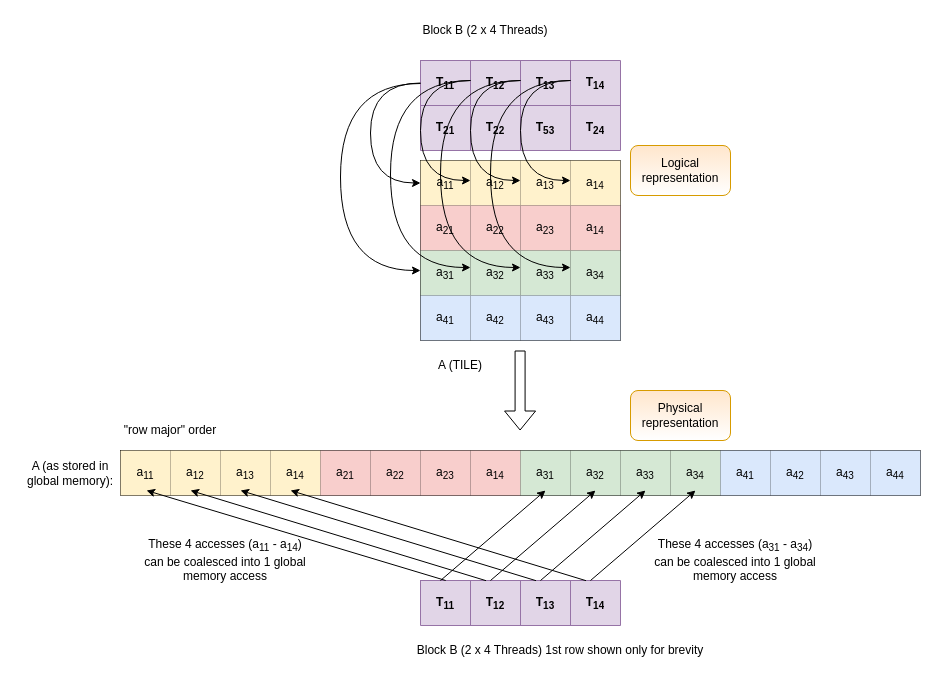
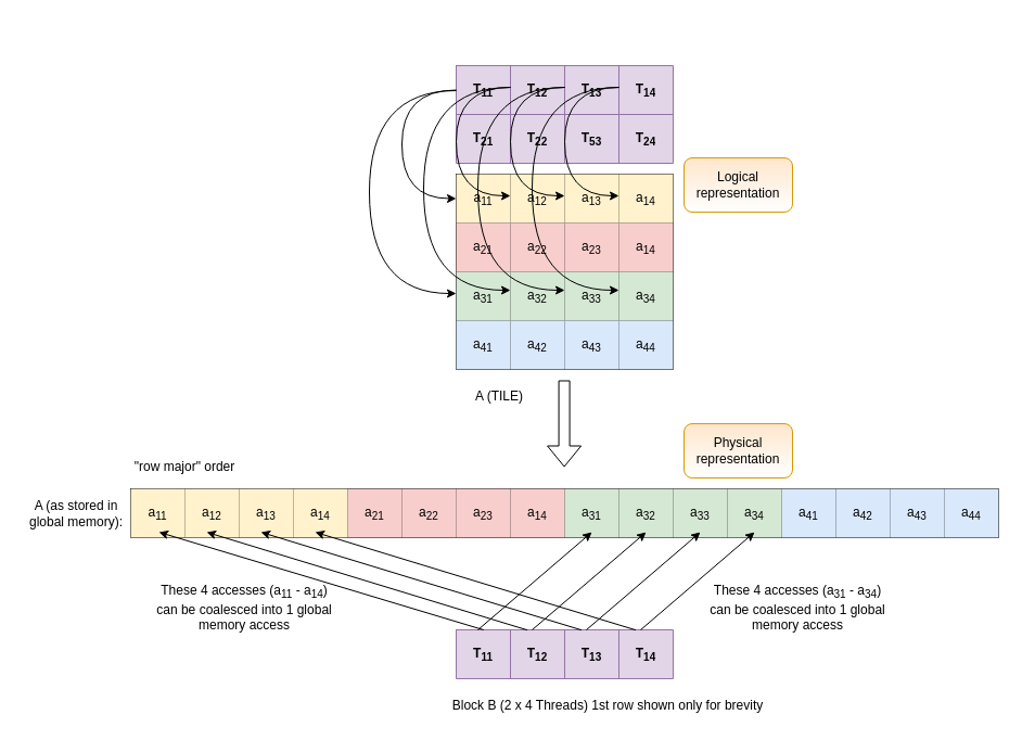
- <mxCell id="84" value="Block B (2 x 4 Threads)" style="text;html=1;strokeColor=none;fillColor=none;align=center;verticalAlign=middle;whiteSpace=wrap;rounded=0;" vertex="1" parent="1"><mxGeometry x="420" y="20" width="130" height="20" as="geometry" /></mxCell>
